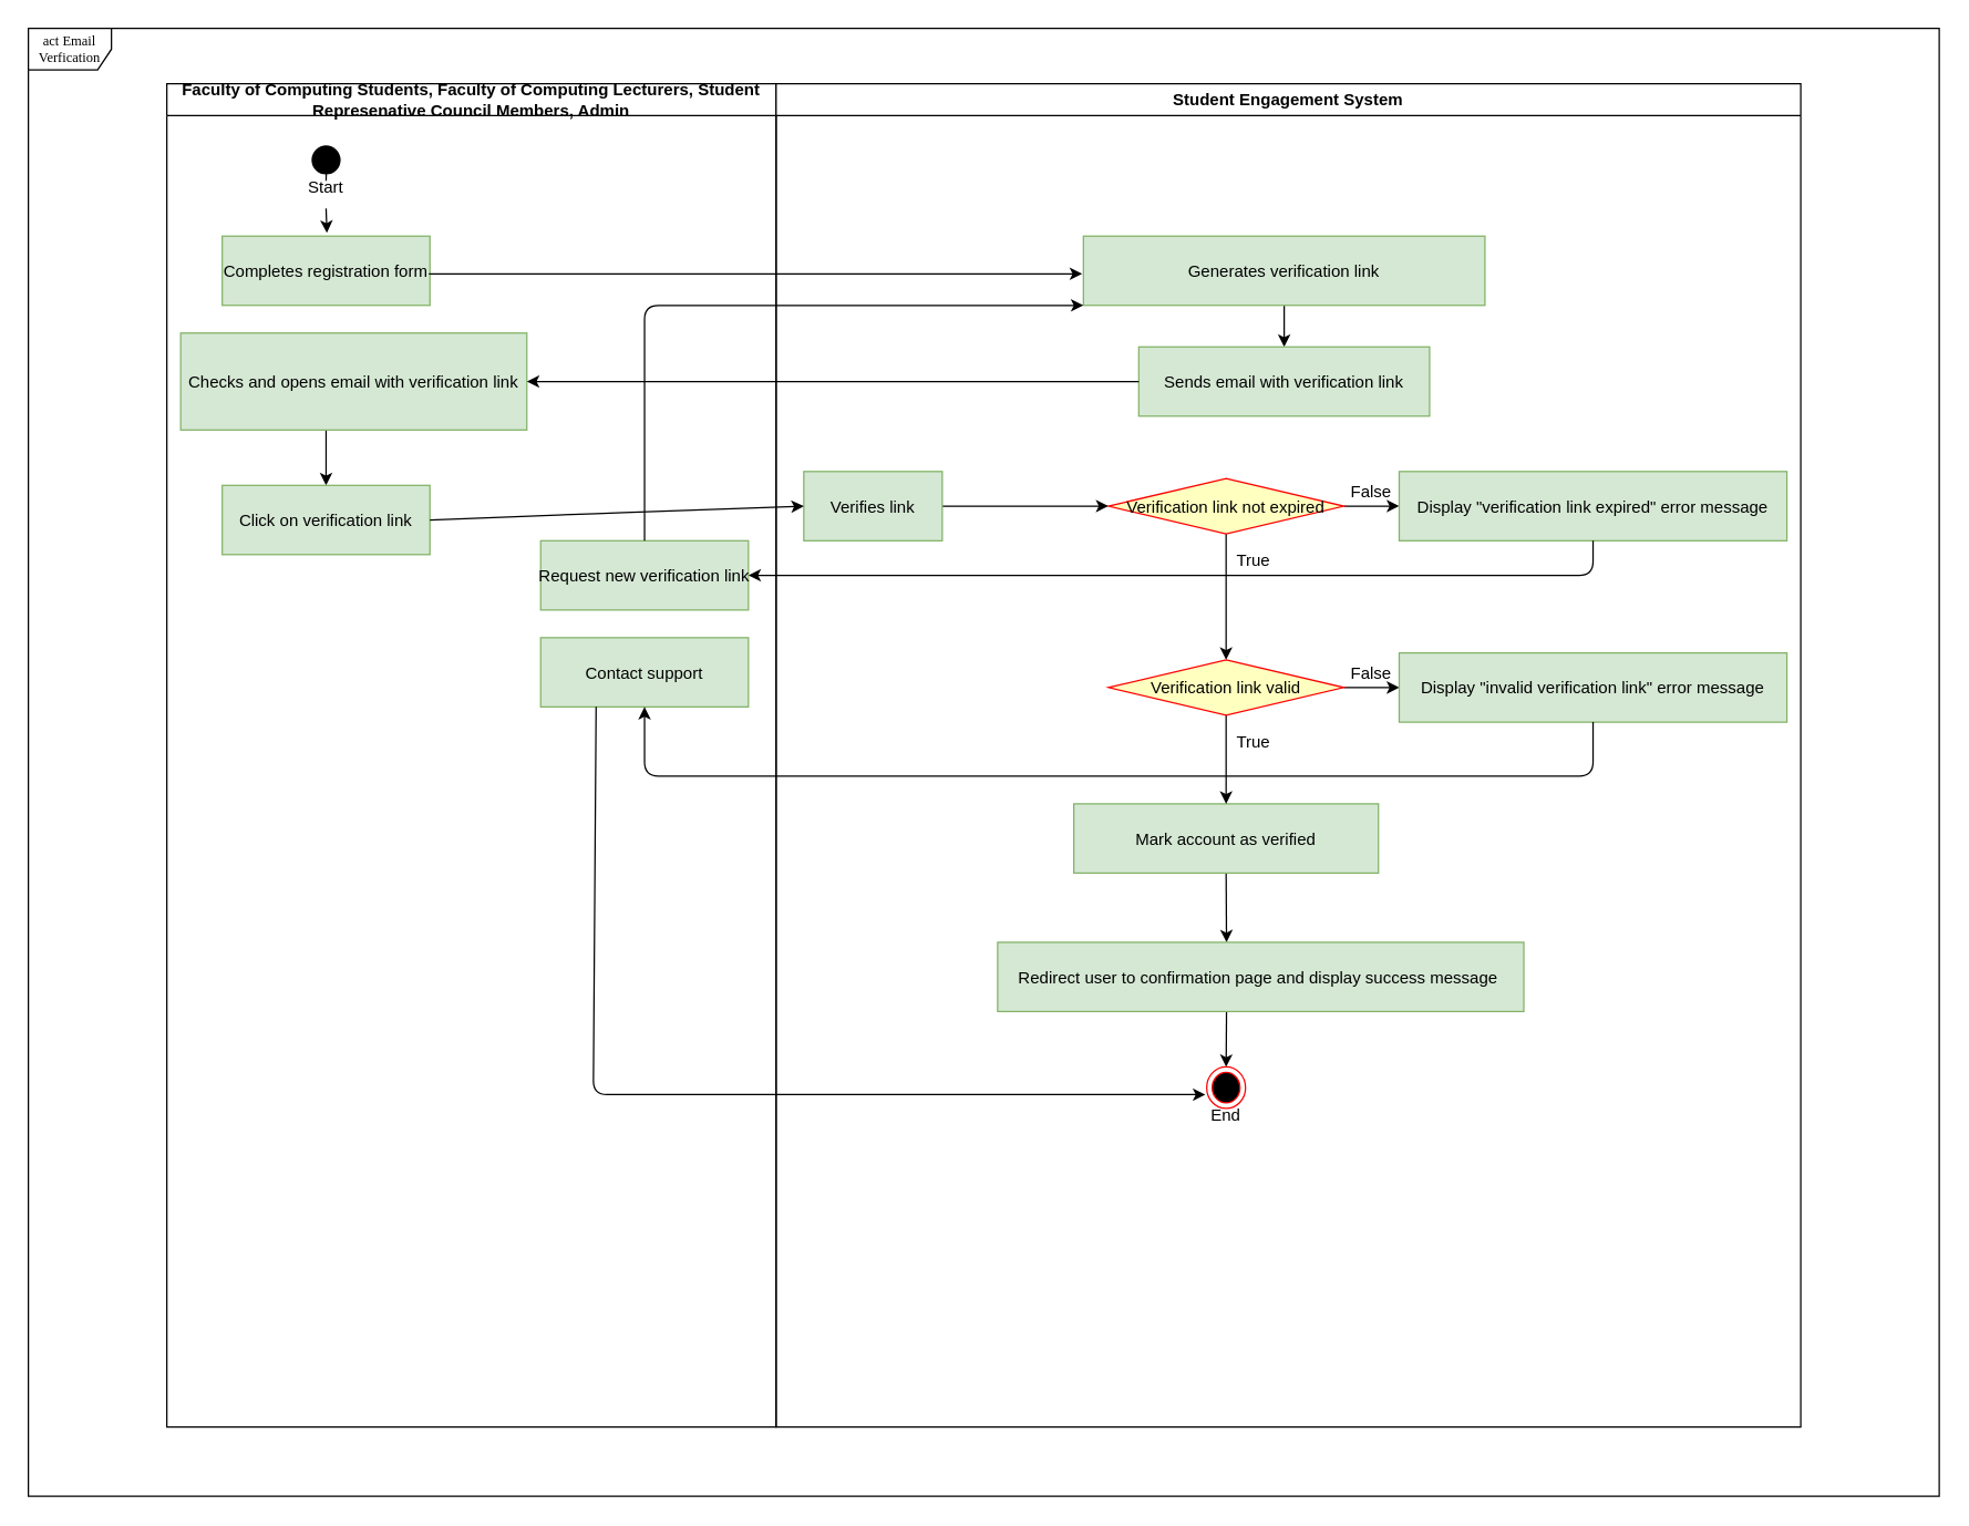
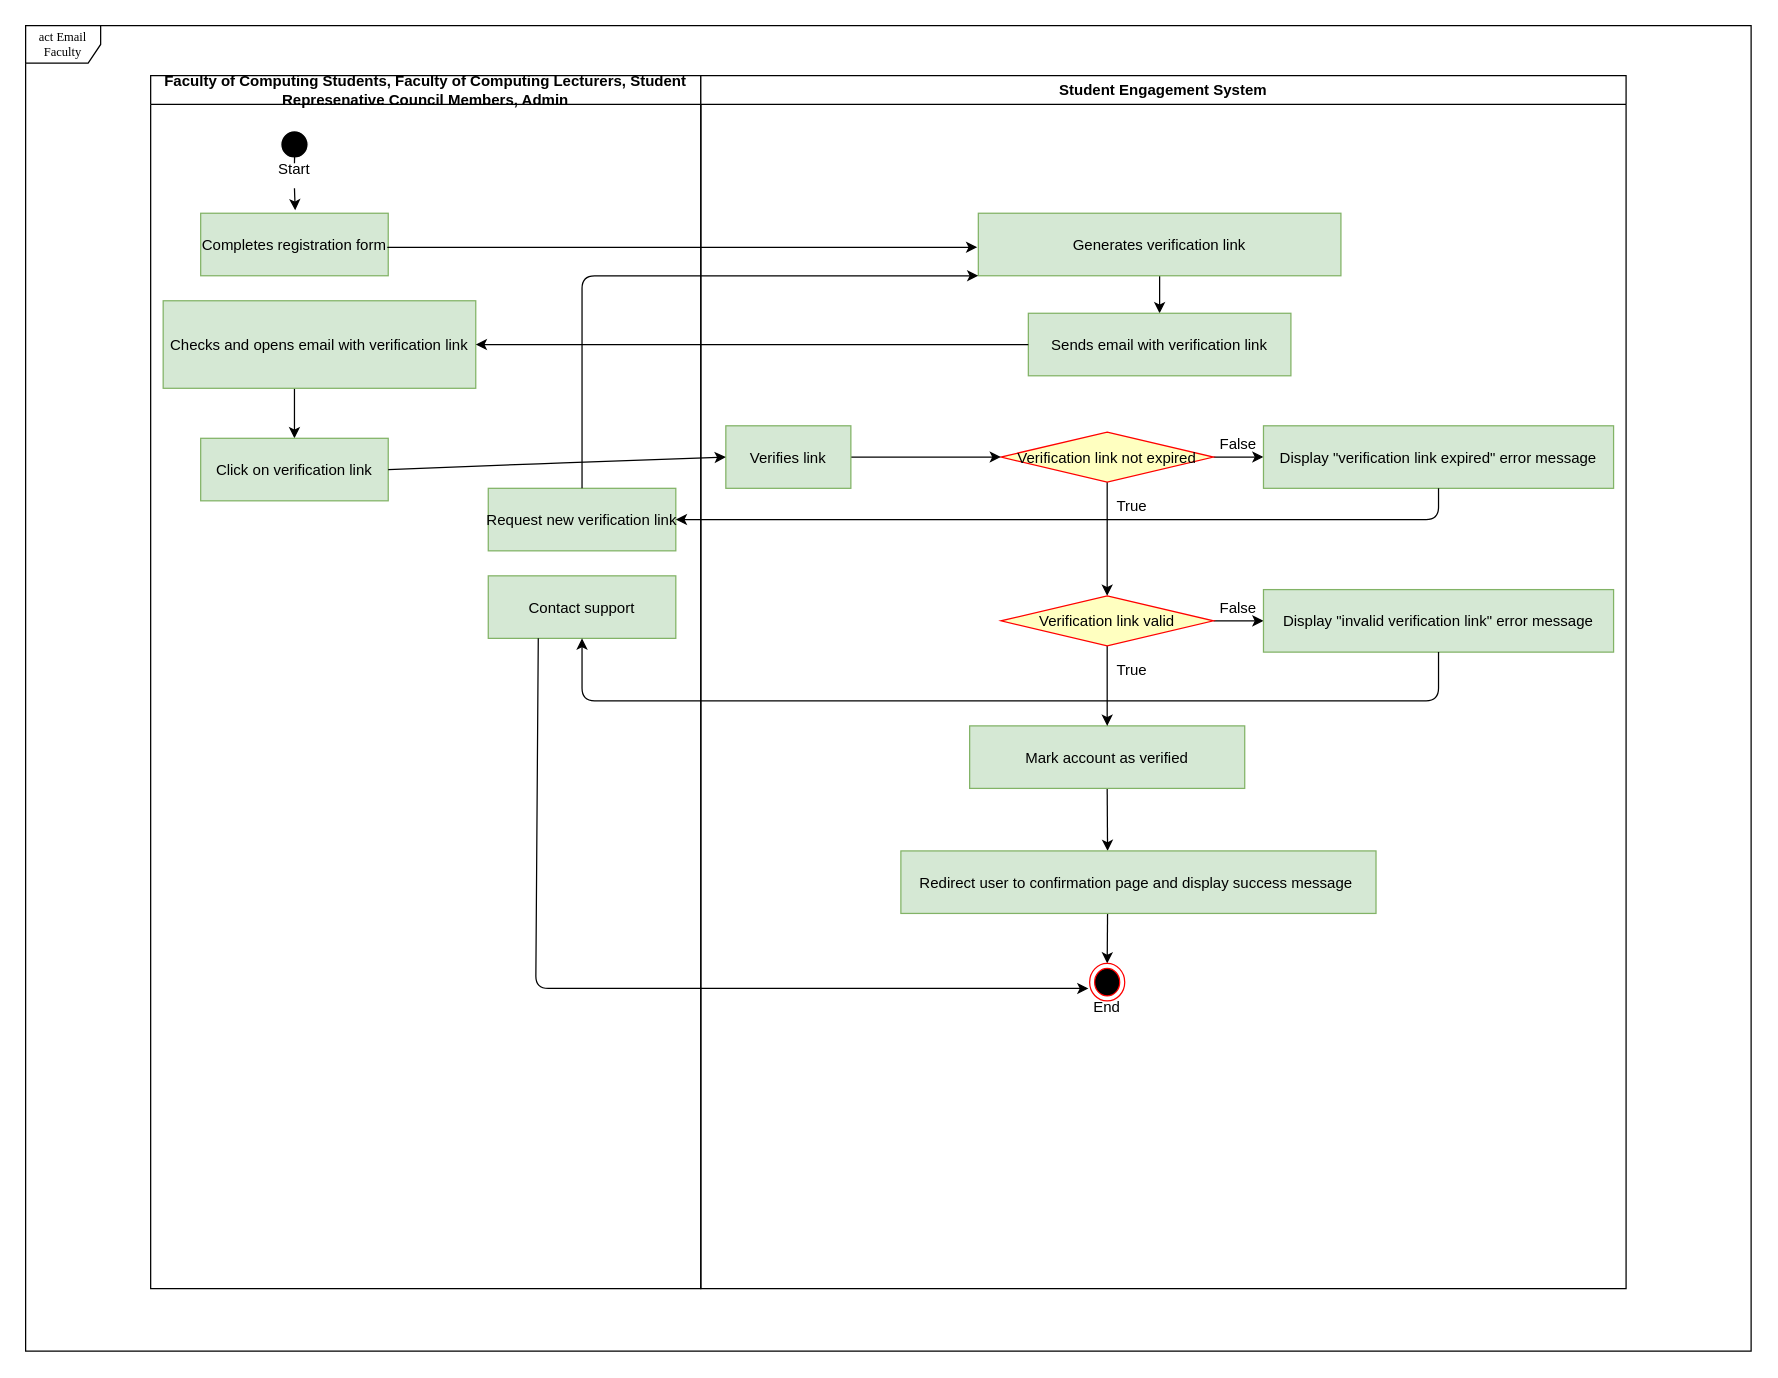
- <mxCell id="45" value="act Email Verfication" style="shape=umlFrame;whiteSpace=wrap;html=1;rounded=0;shadow=0;comic=0;labelBackgroundColor=none;strokeWidth=1;fontFamily=Verdana;fontSize=10;align=center;" vertex="1" parent="1"><mxGeometry x="20" y="20" width="1380" height="1060" as="geometry" /></mxCell>
+ <mxCell id="45" value="act Email Faculty" style="shape=umlFrame;whiteSpace=wrap;html=1;rounded=0;shadow=0;comic=0;labelBackgroundColor=none;strokeWidth=1;fontFamily=Verdana;fontSize=10;align=center;" vertex="1" parent="1"><mxGeometry x="20" y="20" width="1380" height="1060" as="geometry" /></mxCell>
